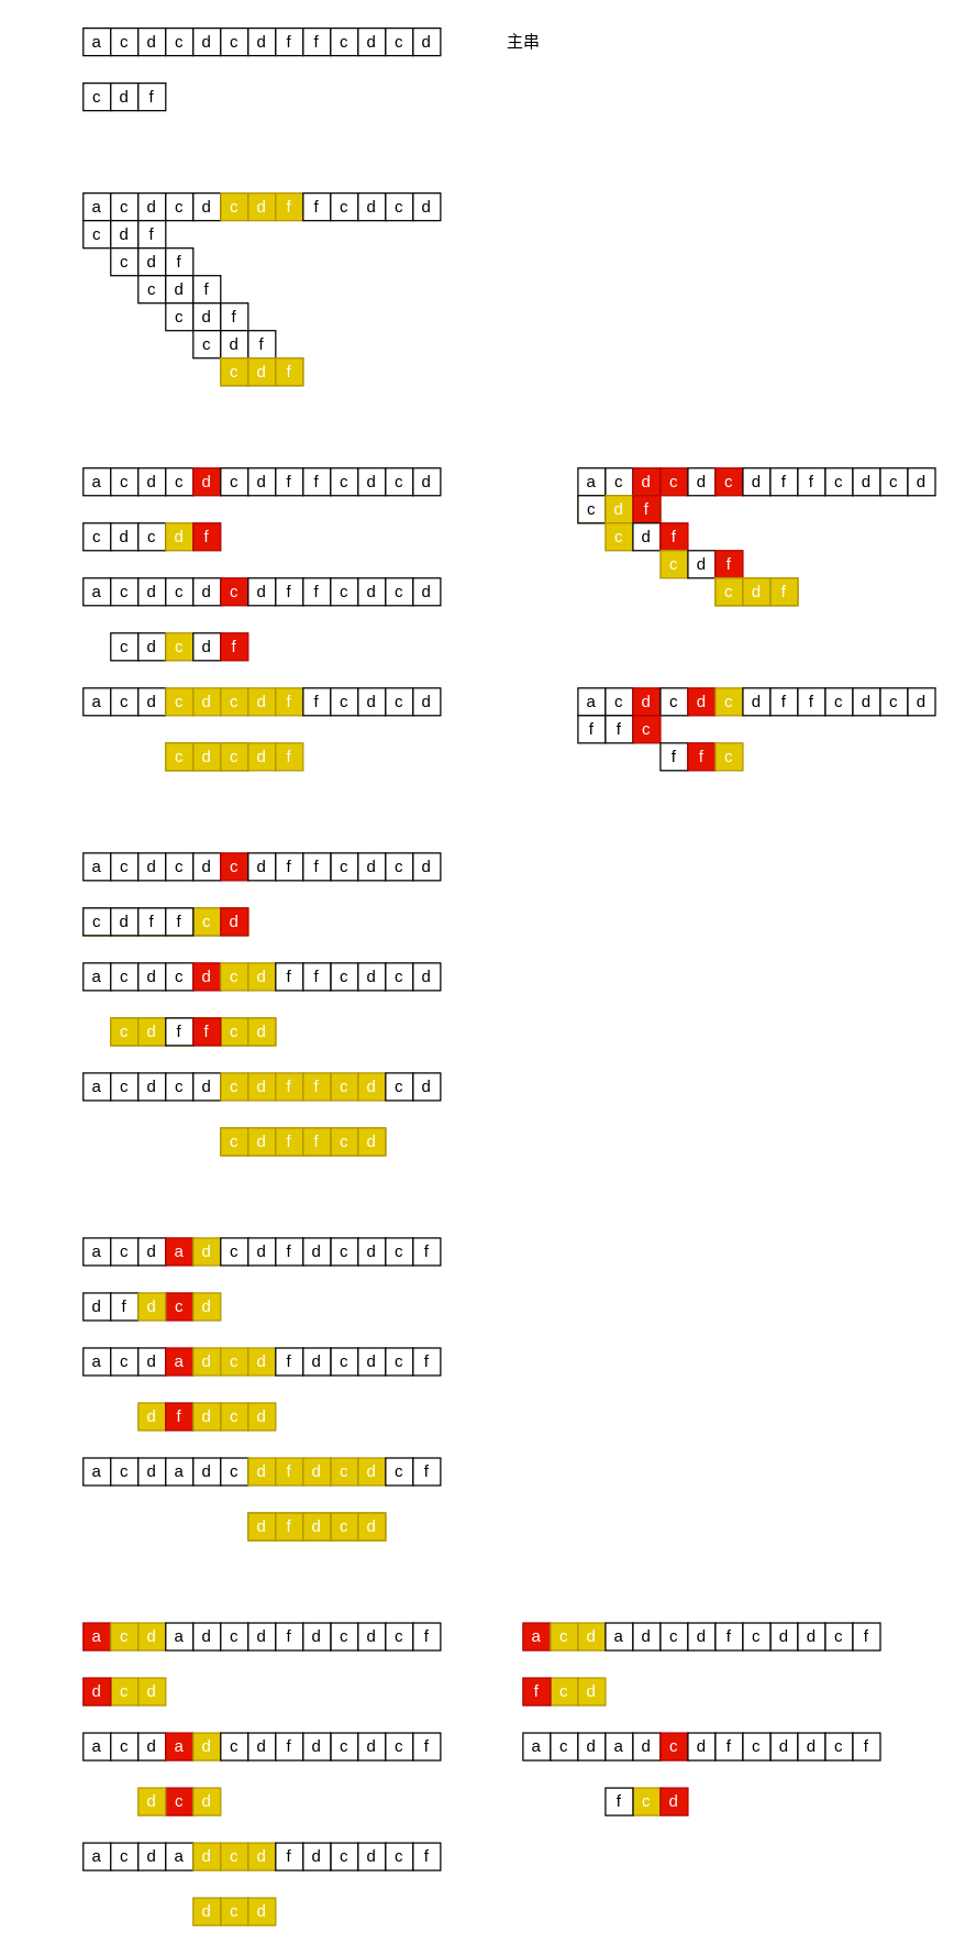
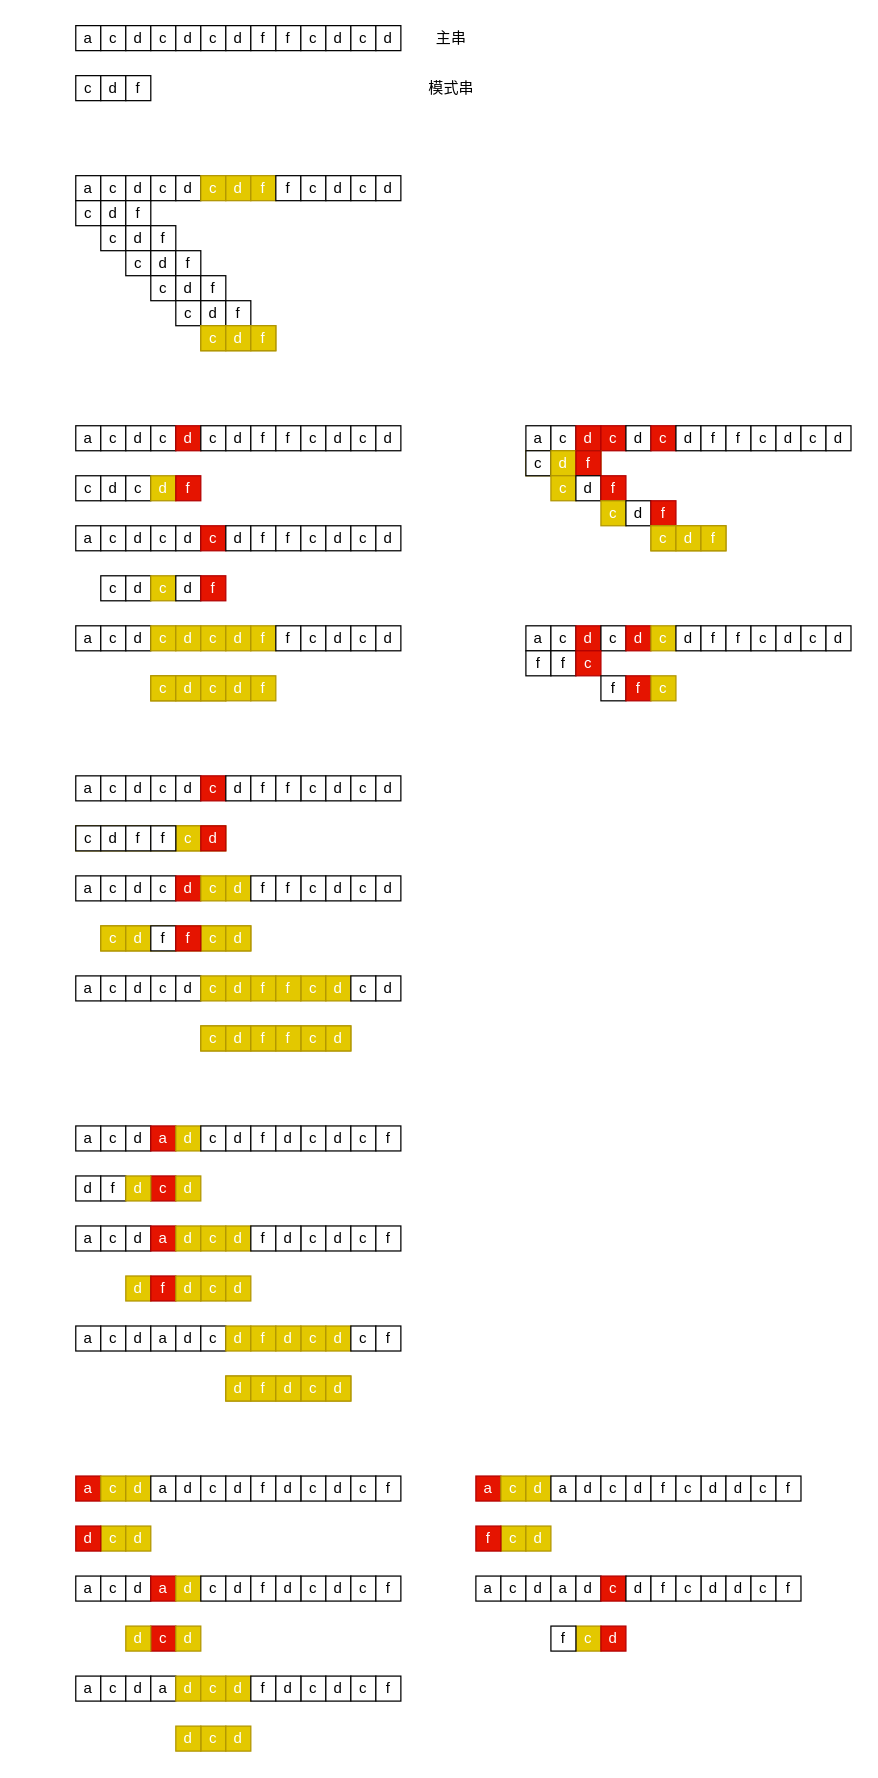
- <mxCell id="388" value="主串" style="text;html=1;align=center;verticalAlign=middle;resizable=0;points=[];autosize=1;" vertex="1" parent="1"><mxGeometry x="360" y="20" width="40" height="20" as="geometry" /></mxCell>
+ <mxCell id="388" value="主串" style="text;html=1;align=center;verticalAlign=middle;resizable=0;points=[];autosize=1;" vertex="1" parent="1"><mxGeometry x="340" y="20" width="40" height="20" as="geometry" /></mxCell>
+ <mxCell id="389" value="模式串" style="text;html=1;align=center;verticalAlign=middle;resizable=0;points=[];autosize=1;" vertex="1" parent="1"><mxGeometry x="335" y="60" width="50" height="20" as="geometry" /></mxCell>
